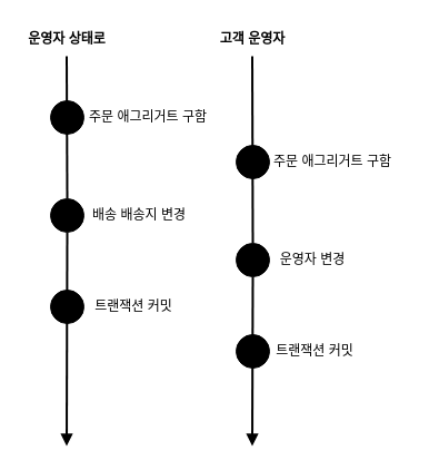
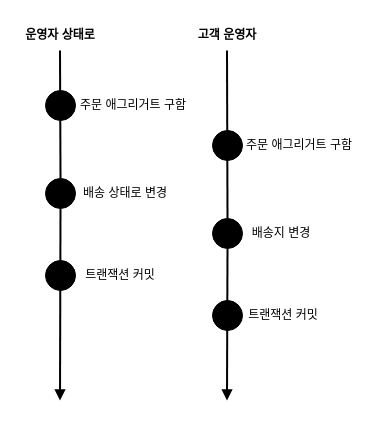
- <mxCell id="14" value="배송 배송지 변경" style="text;html=1;align=center;verticalAlign=middle;whiteSpace=wrap;rounded=0;" vertex="1" parent="1"><mxGeometry x="60" y="183" width="130" height="20" as="geometry" /></mxCell>
+ <mxCell id="14" value="배송 상태로 변경" style="text;html=1;align=center;verticalAlign=middle;whiteSpace=wrap;rounded=0;" vertex="1" parent="1"><mxGeometry x="60" y="183" width="130" height="20" as="geometry" /></mxCell>
- <mxCell id="16" value="운영자 변경" style="text;html=1;align=center;verticalAlign=middle;whiteSpace=wrap;rounded=0;" vertex="1" parent="1"><mxGeometry x="216" y="223" width="130" height="20" as="geometry" /></mxCell>
+ <mxCell id="16" value="배송지 변경" style="text;html=1;align=center;verticalAlign=middle;whiteSpace=wrap;rounded=0;" vertex="1" parent="1"><mxGeometry x="216" y="223" width="130" height="20" as="geometry" /></mxCell>
